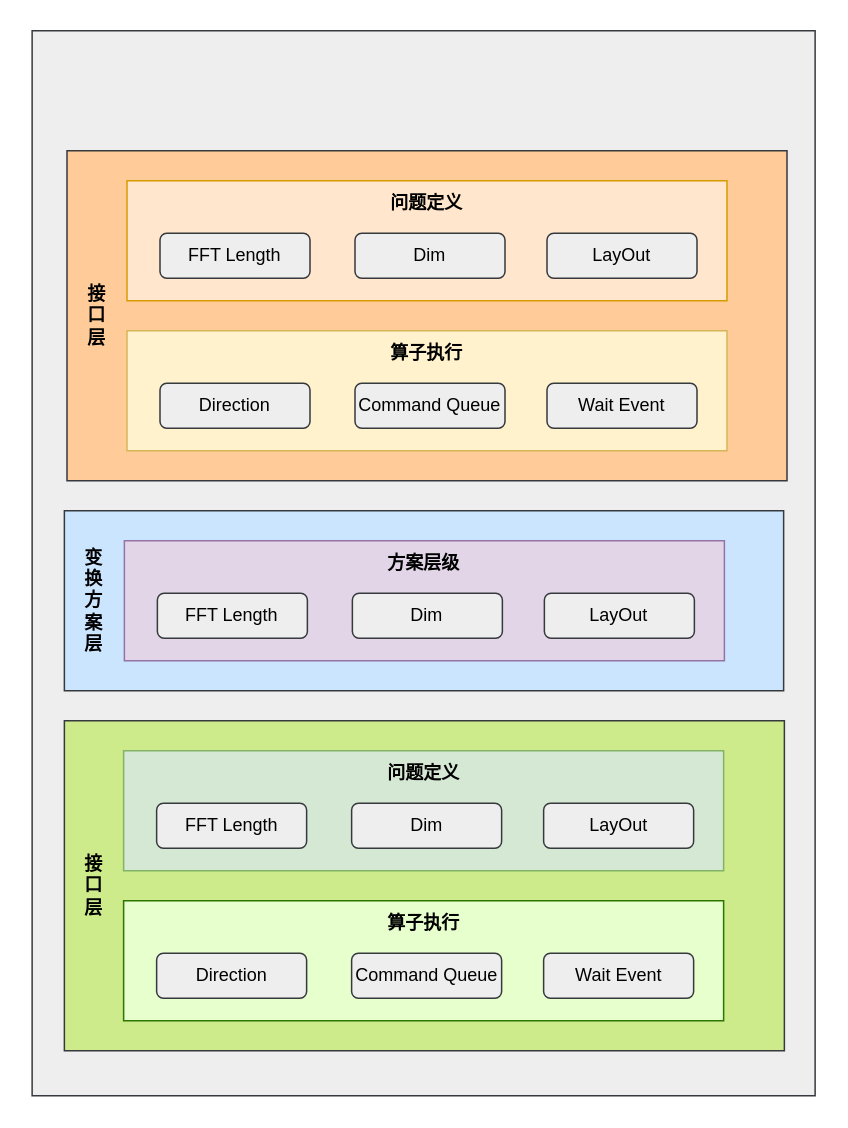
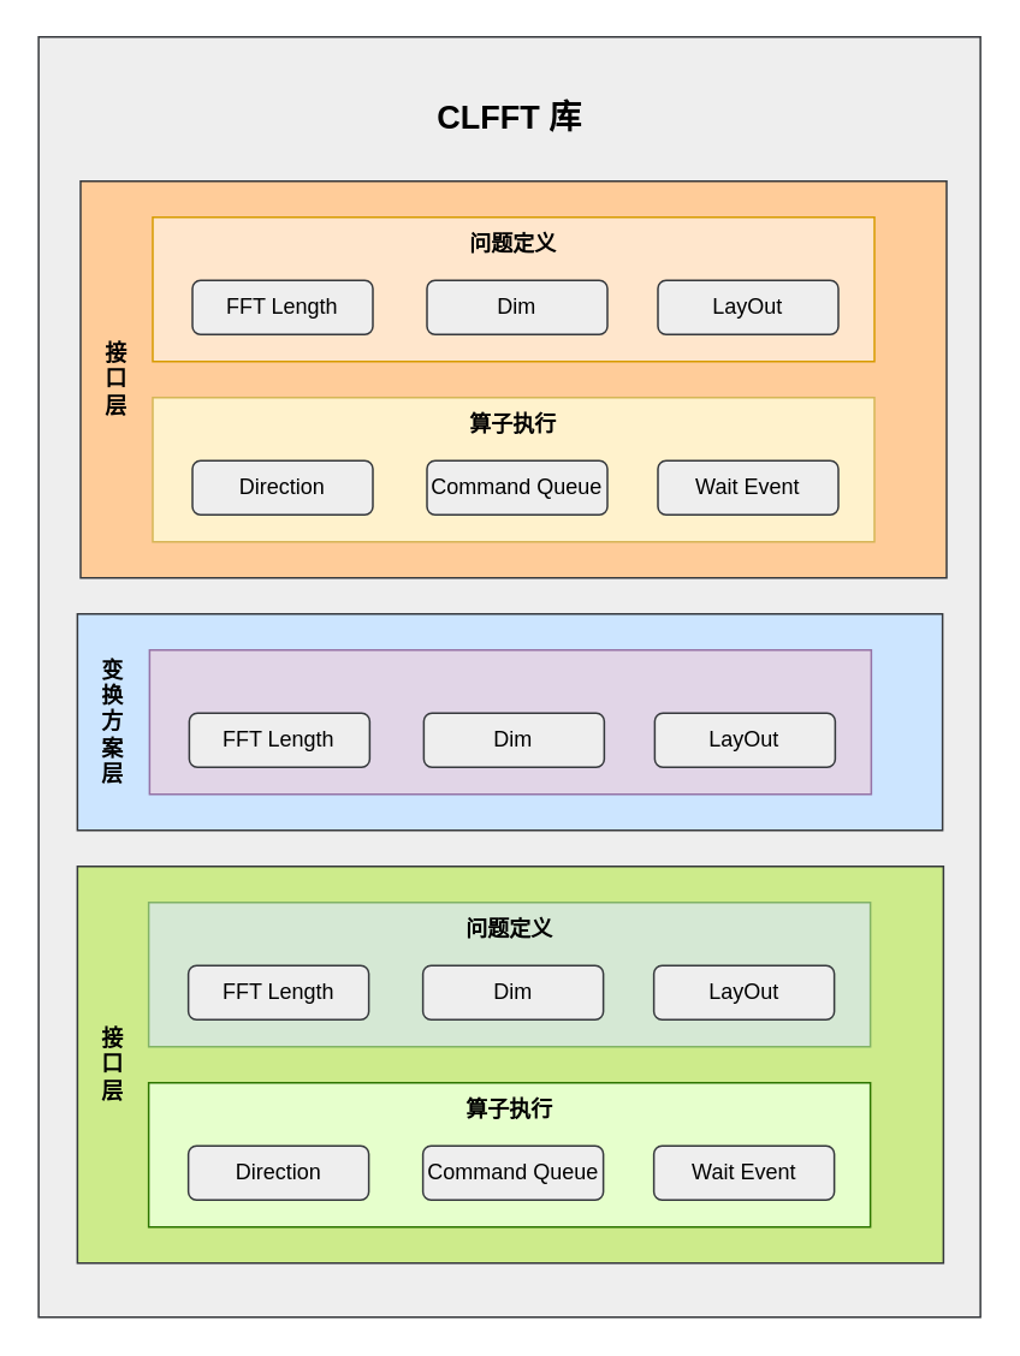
+ <mxCell id="4" value="&lt;b&gt;&lt;font style=&quot;font-size: 18px;&quot;&gt;CLFFT 库&lt;/font&gt;&lt;/b&gt;" style="text;strokeColor=none;align=center;fillColor=none;html=1;verticalAlign=middle;whiteSpace=wrap;rounded=0;" parent="1" vertex="1"><mxGeometry x="228.75" y="30" width="106" height="70" as="geometry" /></mxCell>
- <mxCell id="22" value="&lt;b&gt;方案层级&lt;/b&gt;" style="text;strokeColor=none;align=center;fillColor=none;html=1;verticalAlign=middle;whiteSpace=wrap;rounded=0;" vertex="1" parent="1"><mxGeometry x="234.25" y="360" width="96" height="30" as="geometry" /></mxCell>
